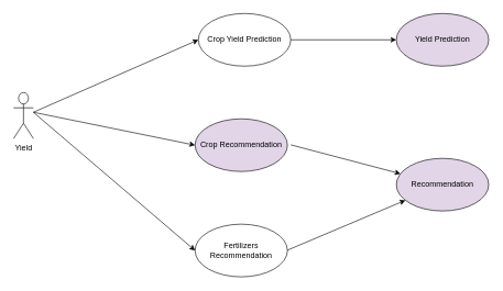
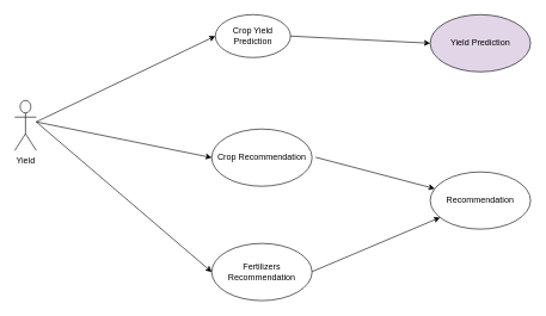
- <mxCell id="3" value="Crop Yield Prediction" style="ellipse;whiteSpace=wrap;html=1;" vertex="1" parent="1"><mxGeometry x="300" y="20" width="140" height="80" as="geometry" /></mxCell>
+ <mxCell id="3" value="Crop Yield Prediction" style="ellipse;whiteSpace=wrap;html=1;" vertex="1" parent="1"><mxGeometry x="300" y="20" width="105" height="60" as="geometry" /></mxCell>
- <mxCell id="4" value="Crop Recommendation" style="ellipse;whiteSpace=wrap;html=1;fillColor=#e1d5e7;" vertex="1" parent="1"><mxGeometry x="295" y="180" width="140" height="80" as="geometry" /></mxCell>
+ <mxCell id="4" value="Crop Recommendation" style="ellipse;whiteSpace=wrap;html=1;" vertex="1" parent="1"><mxGeometry x="295" y="180" width="140" height="80" as="geometry" /></mxCell>
- <mxCell id="6" value="Recommendation" style="ellipse;whiteSpace=wrap;html=1;fillColor=#e1d5e7;" vertex="1" parent="1"><mxGeometry x="600" y="240" width="140" height="80" as="geometry" /></mxCell>
+ <mxCell id="6" value="Recommendation" style="ellipse;whiteSpace=wrap;html=1;" vertex="1" parent="1"><mxGeometry x="600" y="240" width="140" height="80" as="geometry" /></mxCell>
